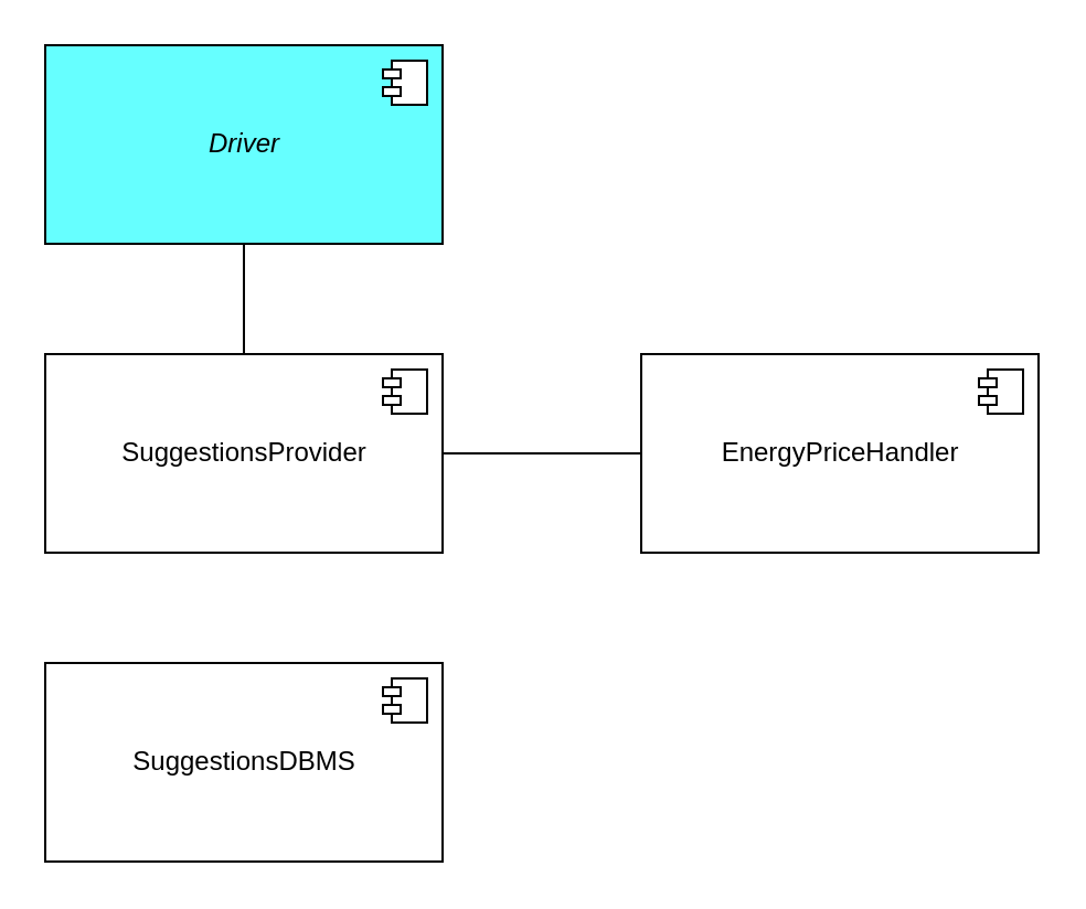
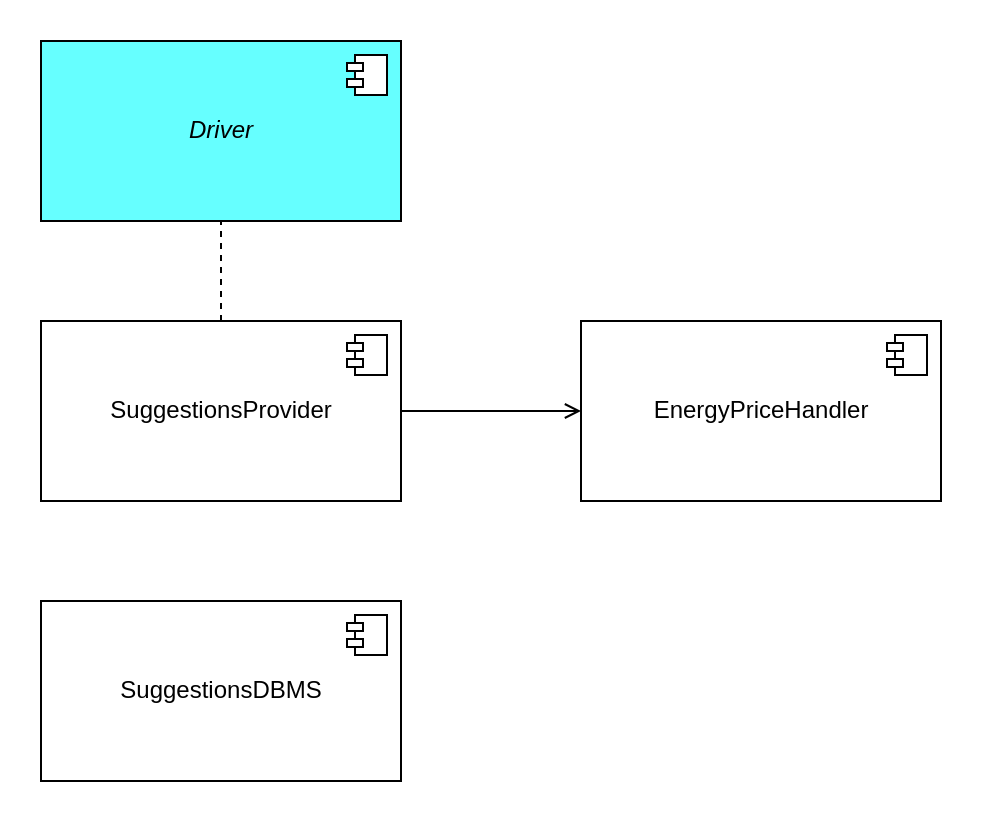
- <mxCell id="4" style="edgeStyle=orthogonalEdgeStyle;rounded=0;orthogonalLoop=1;jettySize=auto;html=1;exitX=0.5;exitY=0;exitDx=0;exitDy=0;endArrow=none;endFill=0;" parent="1" source="6" target="8" edge="1"><mxGeometry relative="1" as="geometry" /></mxCell>
+ <mxCell id="4" style="edgeStyle=orthogonalEdgeStyle;rounded=0;orthogonalLoop=1;jettySize=auto;html=1;exitX=0.5;exitY=0;exitDx=0;exitDy=0;endArrow=none;endFill=0;dashed=1;" parent="1" source="6" target="8" edge="1"><mxGeometry relative="1" as="geometry" /></mxCell>
- <mxCell id="5" value="" style="edgeStyle=orthogonalEdgeStyle;rounded=0;orthogonalLoop=1;jettySize=auto;html=1;endArrow=none;endFill=0;" parent="1" source="6" target="10" edge="1"><mxGeometry relative="1" as="geometry" /></mxCell>
+ <mxCell id="5" value="" style="edgeStyle=orthogonalEdgeStyle;rounded=0;orthogonalLoop=1;jettySize=auto;html=1;endArrow=open;endFill=0;" parent="1" source="6" target="10" edge="1"><mxGeometry relative="1" as="geometry" /></mxCell>
